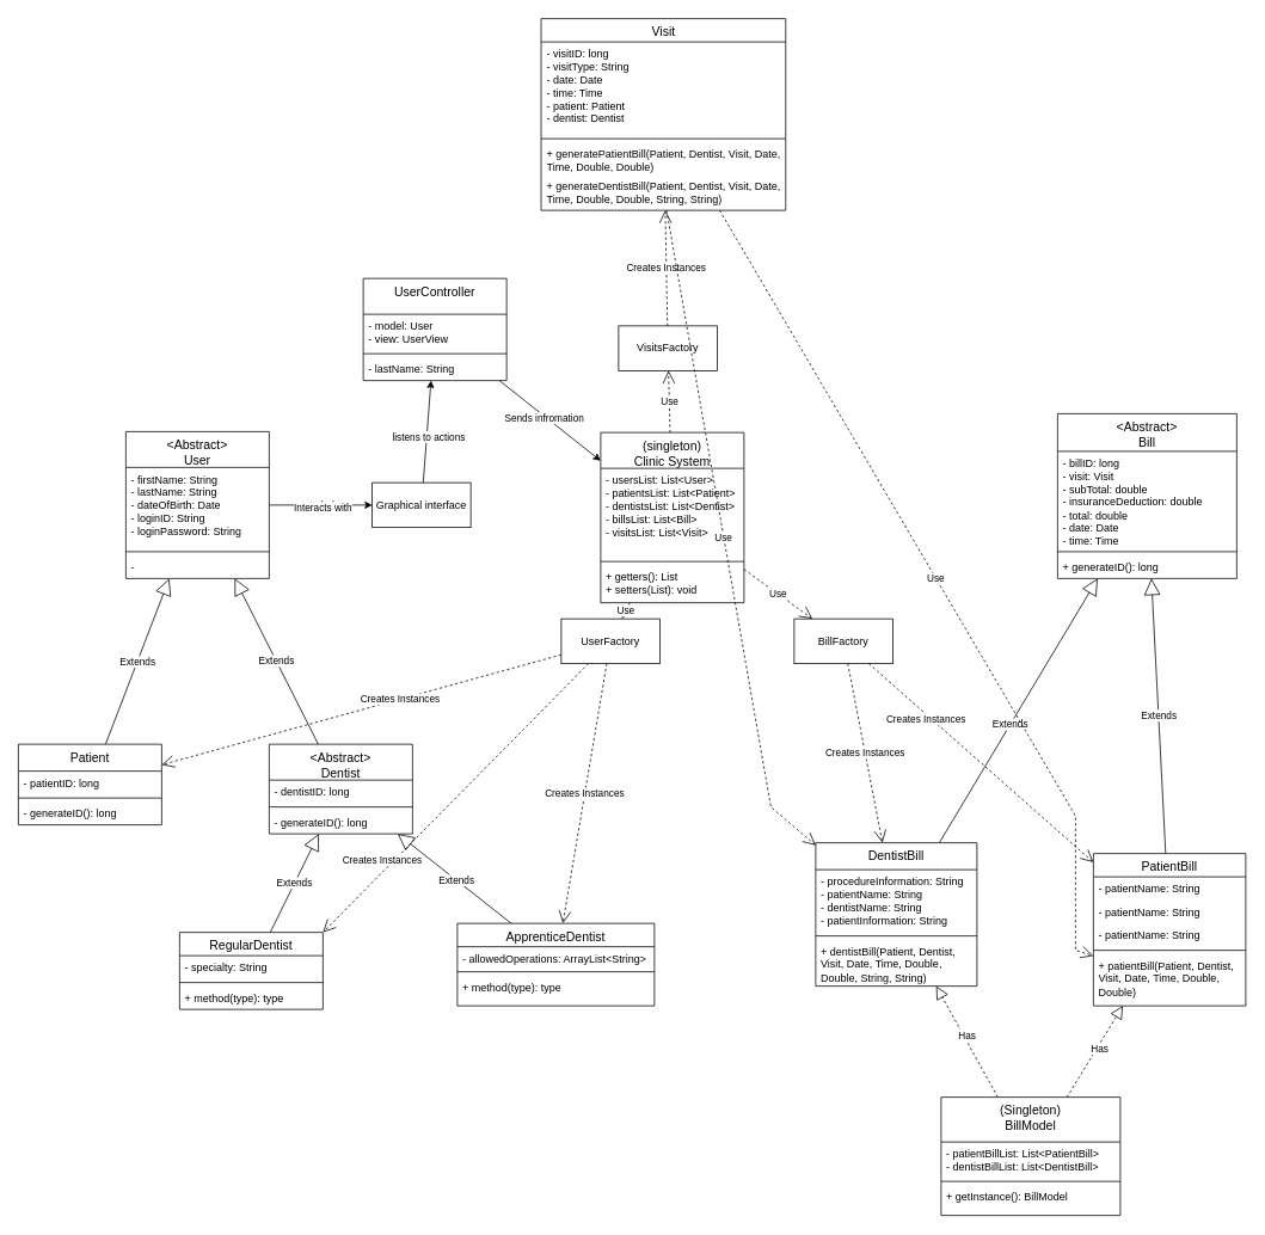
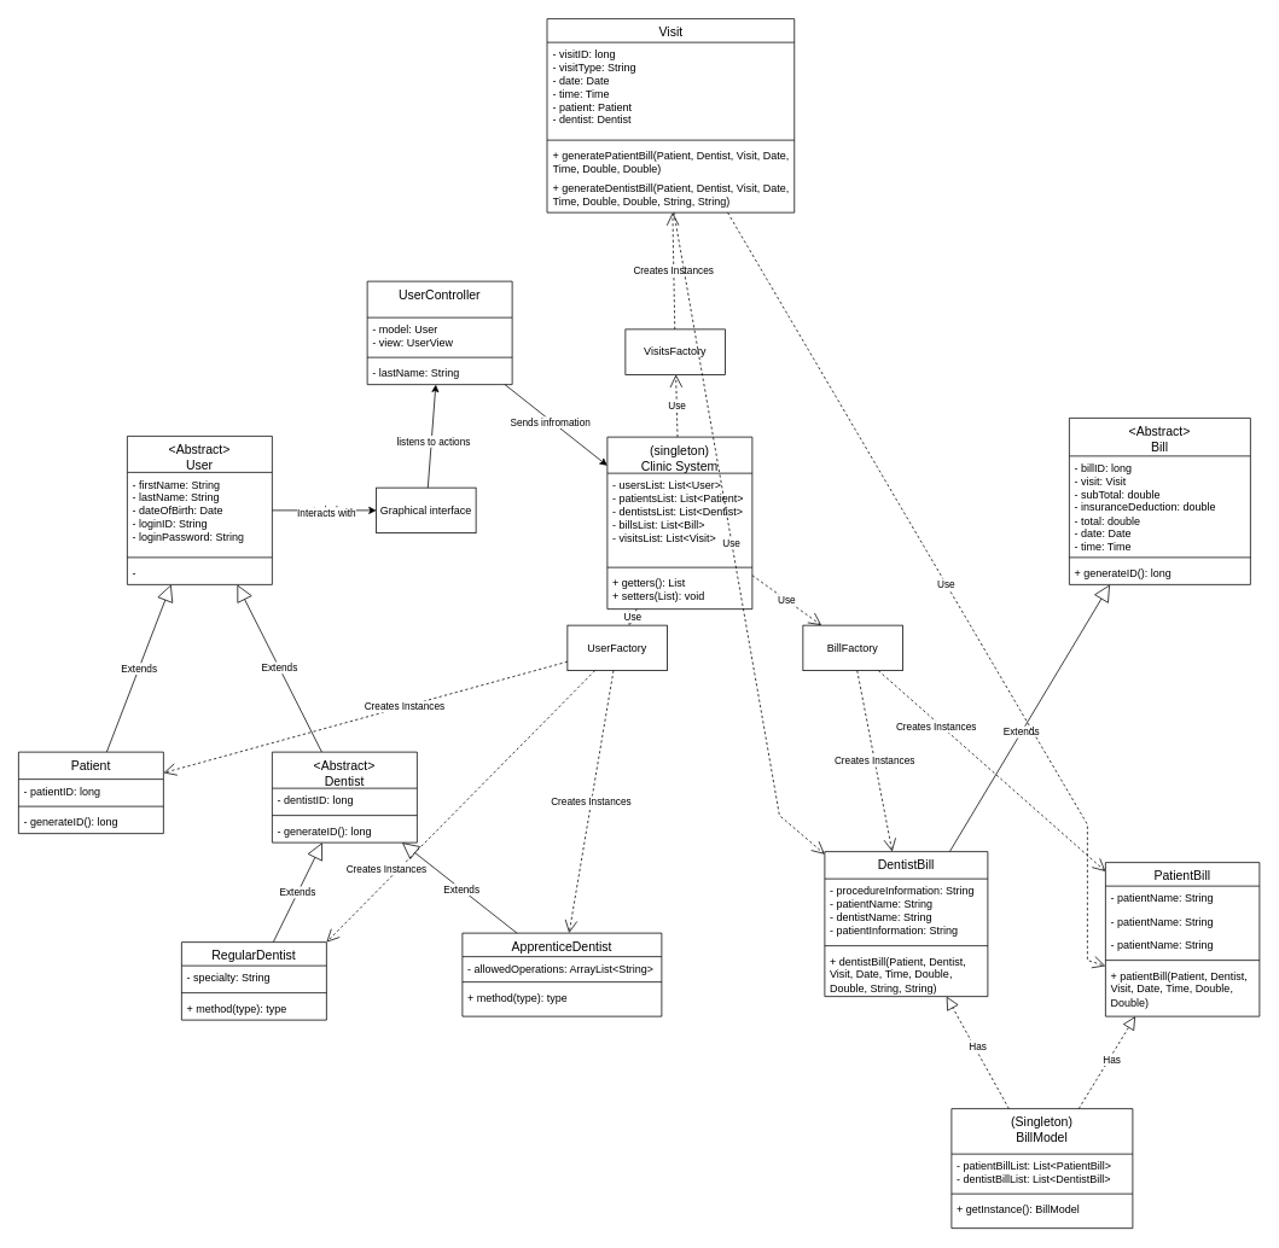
- <mxCell id="7" value="Extends" style="endArrow=block;endSize=16;endFill=0;html=1;rounded=0;" edge="1" parent="1" source="37" target="43"><mxGeometry width="160" relative="1" as="geometry"><mxPoint x="1299.355" y="951" as="sourcePoint" /><mxPoint x="1172.613" y="640" as="targetPoint" /></mxGeometry></mxCell>
